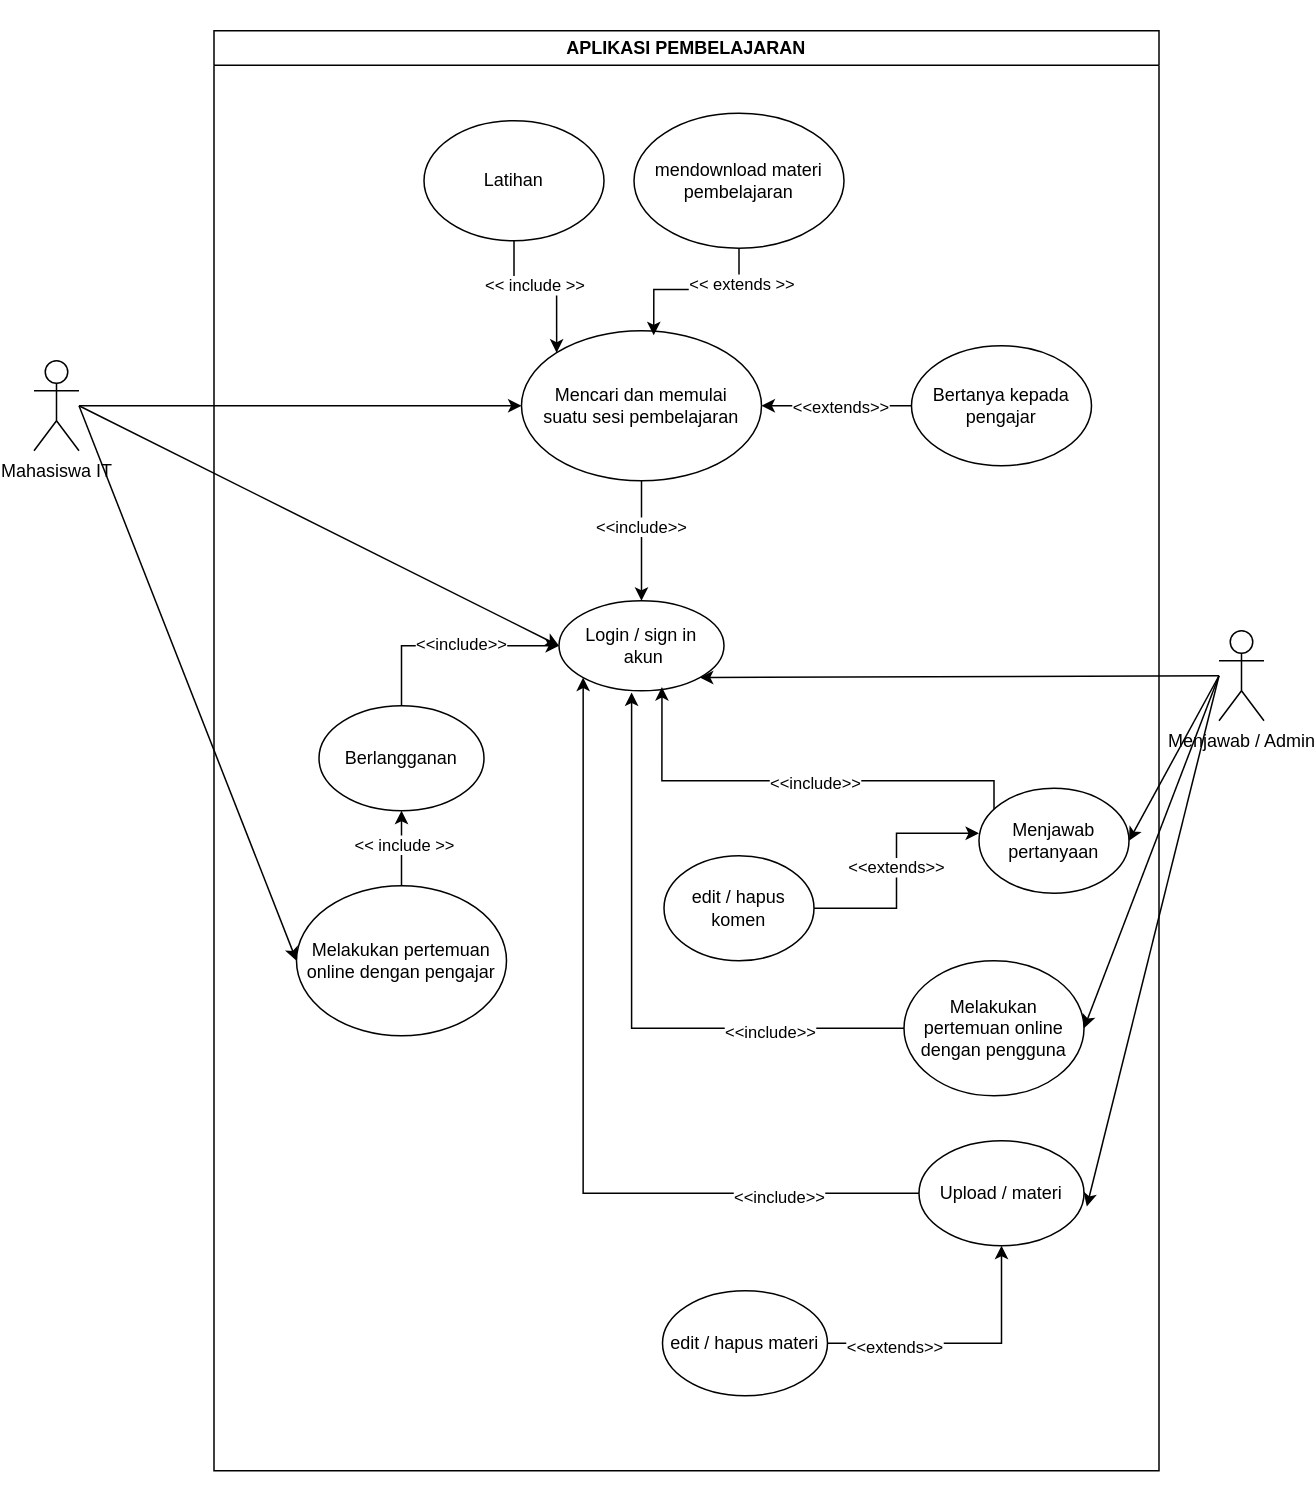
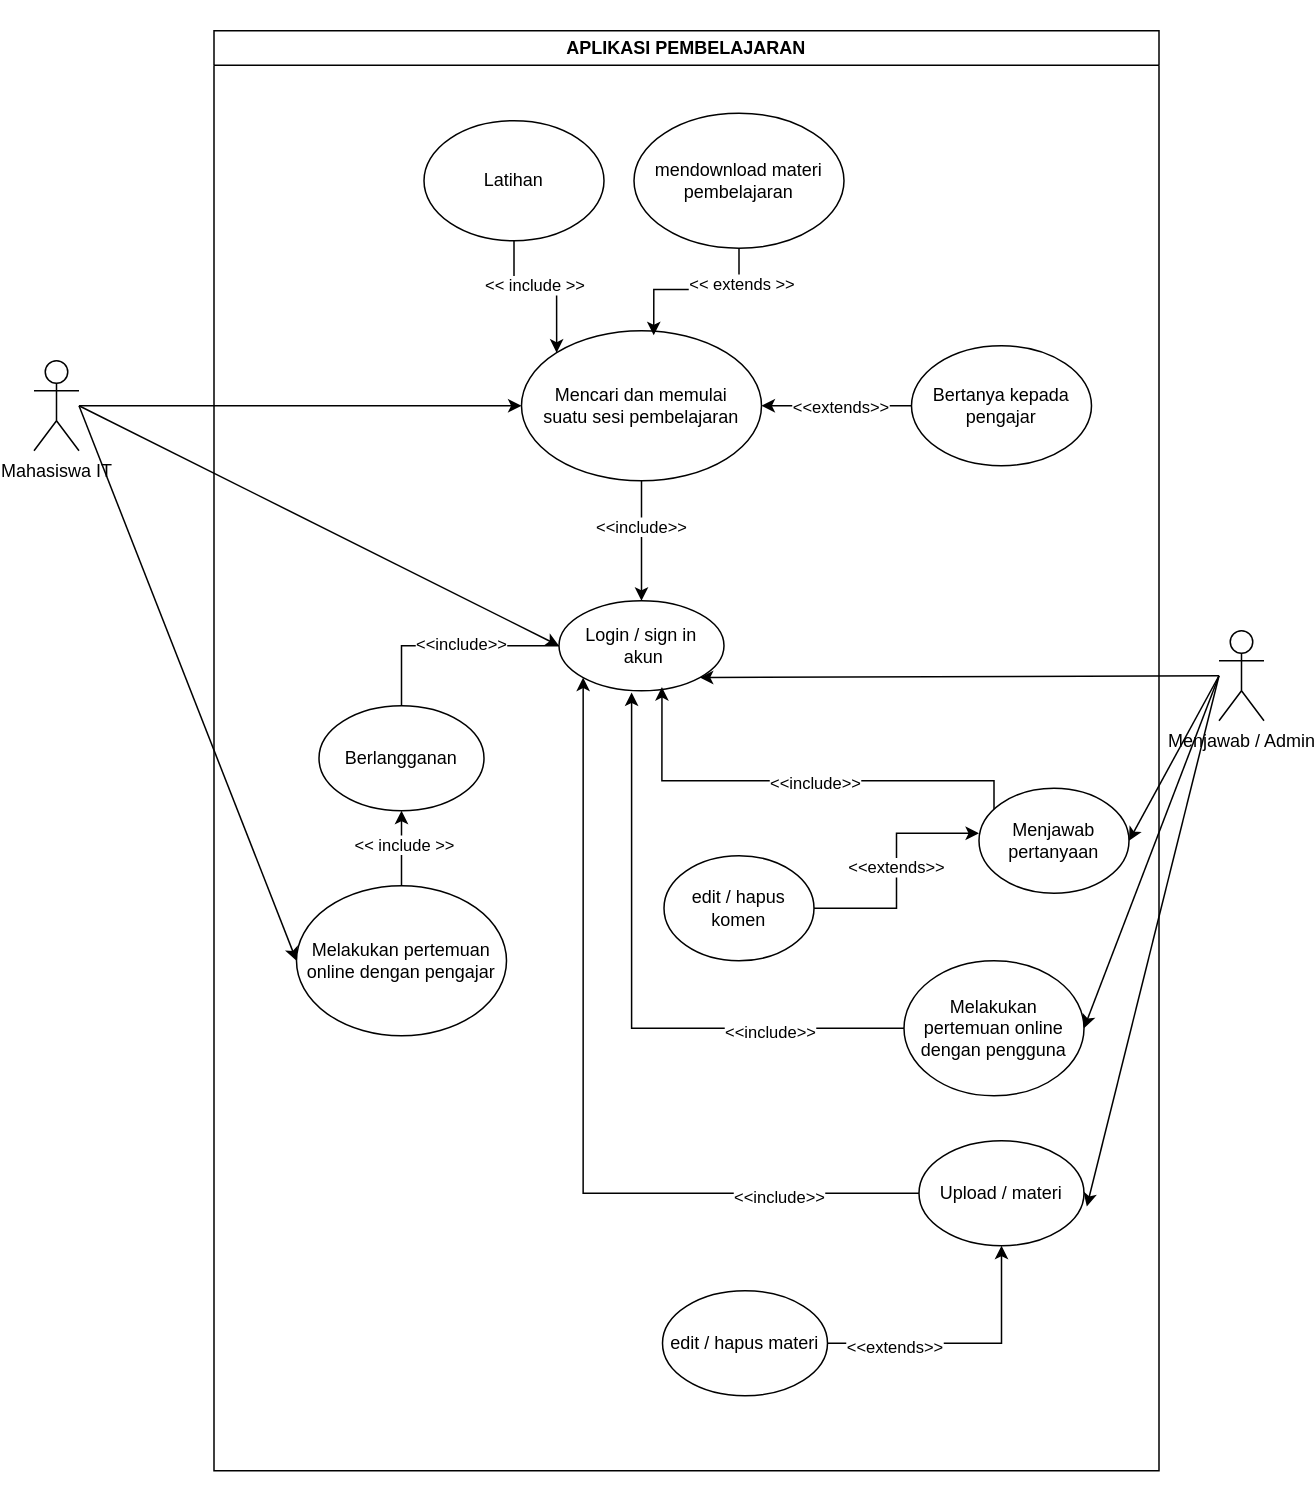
- <mxCell id="17" style="edgeStyle=orthogonalEdgeStyle;rounded=0;orthogonalLoop=1;jettySize=auto;html=1;entryX=0;entryY=0.5;entryDx=0;entryDy=0;" edge="1" parent="6" source="19" target="7"><mxGeometry relative="1" as="geometry"><Array as="points"><mxPoint x="125" y="410" /></Array></mxGeometry></mxCell>
+ <mxCell id="17" style="edgeStyle=orthogonalEdgeStyle;rounded=0;orthogonalLoop=1;jettySize=auto;html=1;entryX=0;entryY=0.5;entryDx=0;entryDy=0;endArrow=none;" edge="1" parent="6" source="19" target="7"><mxGeometry relative="1" as="geometry"><Array as="points"><mxPoint x="125" y="410" /></Array></mxGeometry></mxCell>
